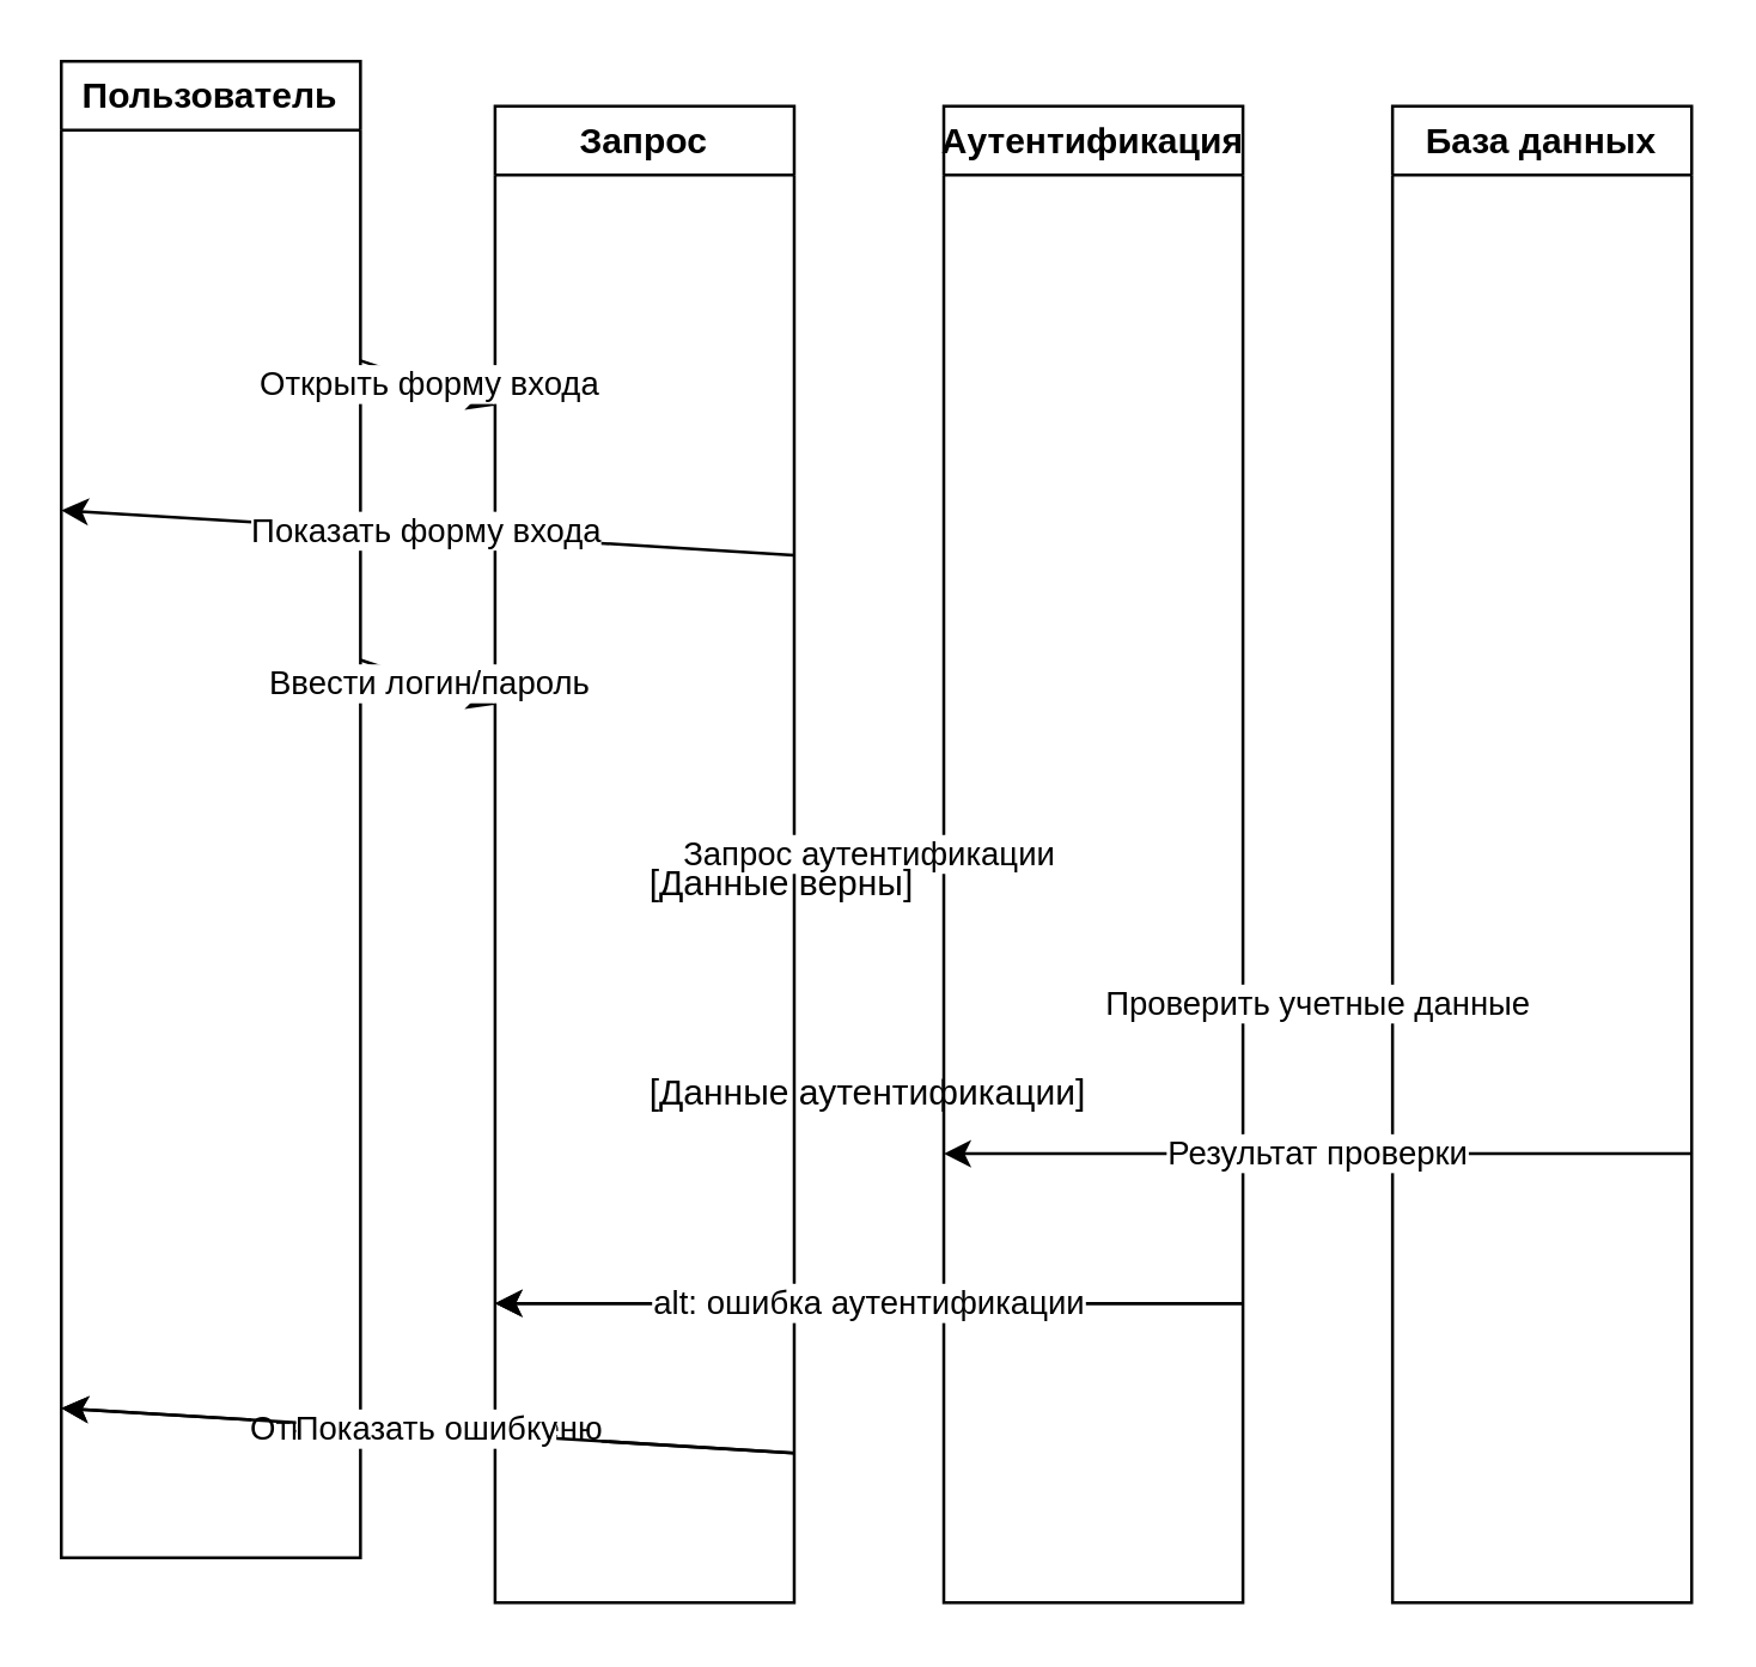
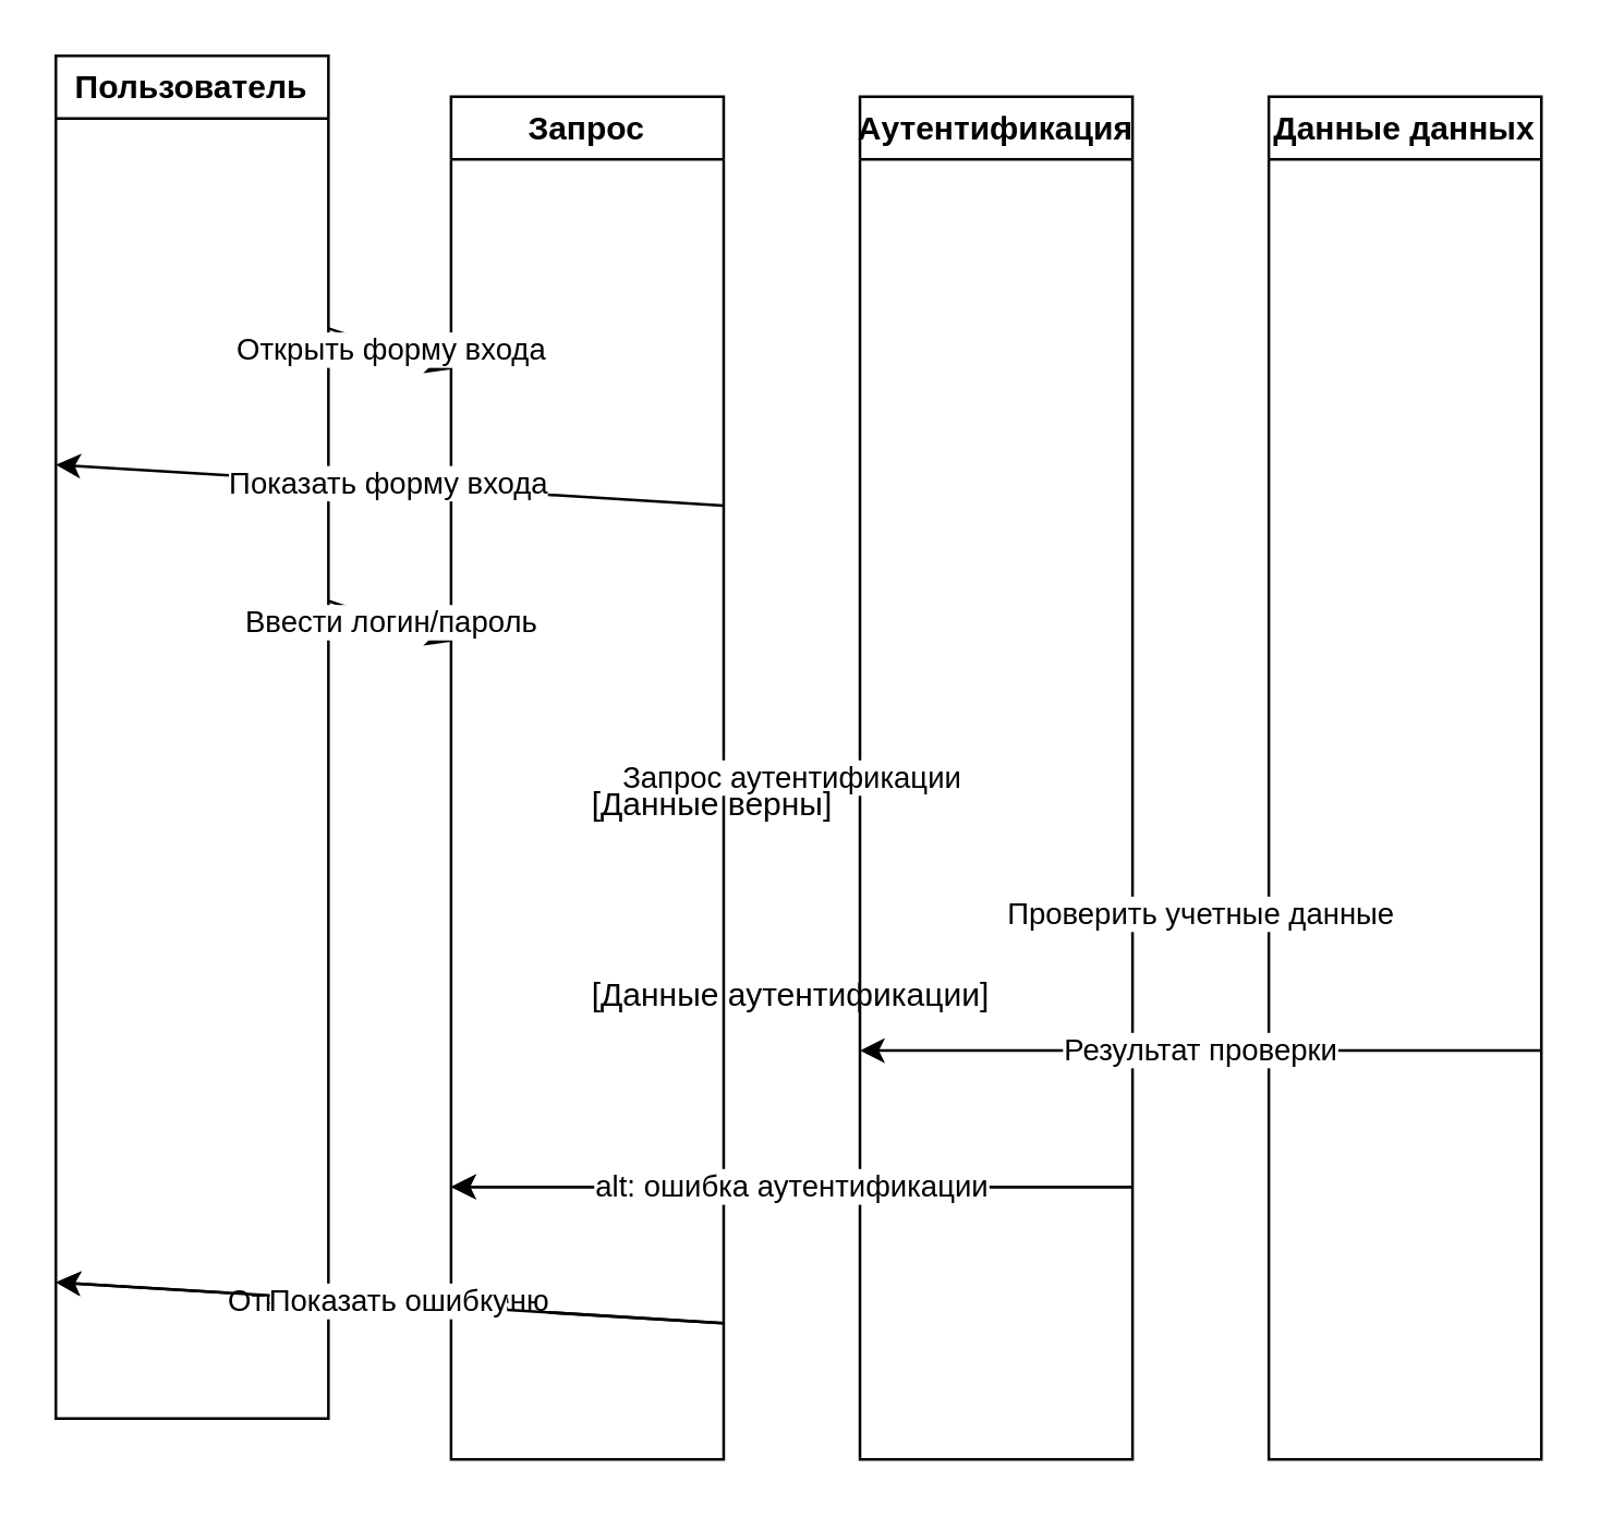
- <mxCell id="5" value="База данных" style="swimlane;whiteSpace=wrap;html=1;" vertex="1" parent="1"><mxGeometry x="465" y="35" width="100" height="500" as="geometry" /></mxCell>
+ <mxCell id="5" value="Данные данных" style="swimlane;whiteSpace=wrap;html=1;" vertex="1" parent="1"><mxGeometry x="465" y="35" width="100" height="500" as="geometry" /></mxCell>
